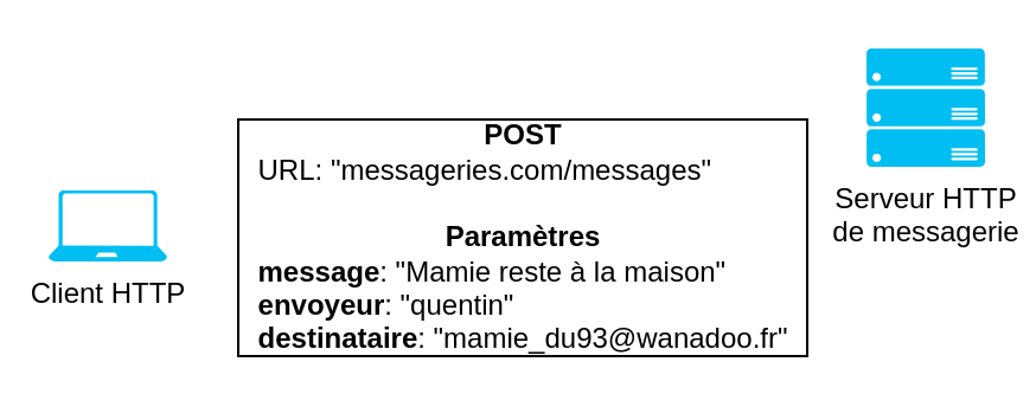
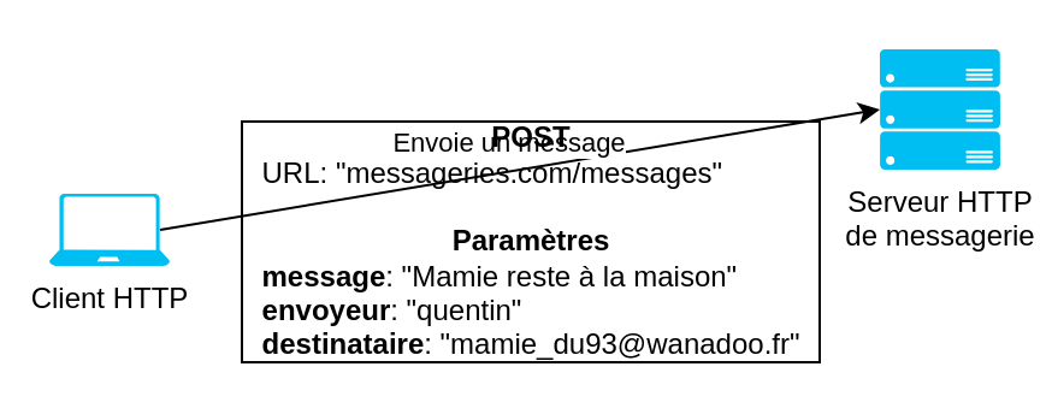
+ <mxCell id="3" value="" style="endArrow=classic;html=1;exitX=0.92;exitY=0.5;exitDx=0;exitDy=0;exitPerimeter=0;entryX=0;entryY=0.5;entryDx=0;entryDy=0;entryPerimeter=0;" parent="1" source="2" target="5" edge="1"><mxGeometry width="50" height="50" relative="1" as="geometry"><mxPoint x="340" y="130" as="sourcePoint" /><mxPoint x="199" y="45" as="targetPoint" /><Array as="points" /></mxGeometry></mxCell>
+ <mxCell id="4" value="Envoie un message" style="edgeLabel;html=1;align=center;verticalAlign=middle;resizable=0;points=[];" vertex="1" connectable="0" parent="3"><mxGeometry x="-0.155" relative="1" as="geometry"><mxPoint x="18" y="-15" as="offset" /></mxGeometry></mxCell>
